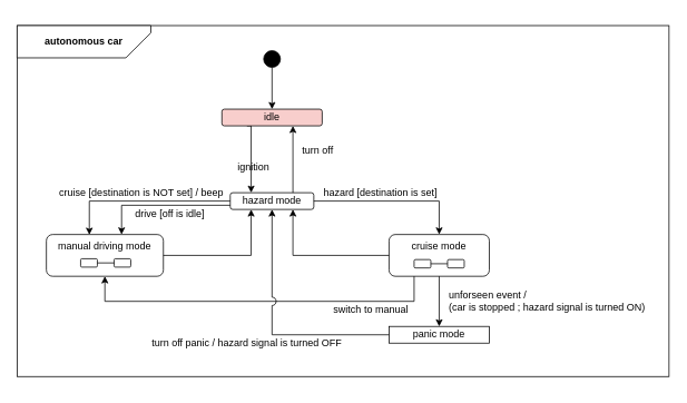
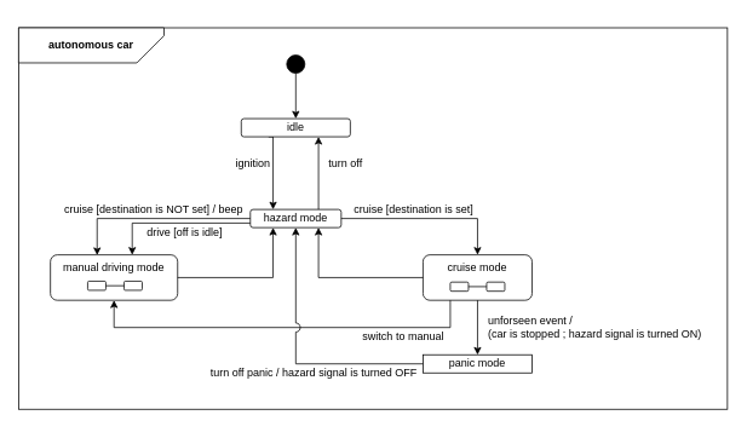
- <mxCell id="9" value="idle" style="rounded=1;whiteSpace=wrap;html=1;fillColor=#f8cecc;" parent="1" vertex="1"><mxGeometry x="265" y="130" width="120" height="20" as="geometry" /></mxCell>
+ <mxCell id="9" value="idle" style="rounded=1;whiteSpace=wrap;html=1;" parent="1" vertex="1"><mxGeometry x="265" y="130" width="120" height="20" as="geometry" /></mxCell>
- <mxCell id="12" value="ignition" style="text;html=1;strokeColor=none;fillColor=none;align=center;verticalAlign=middle;whiteSpace=wrap;rounded=0;" parent="1" vertex="1"><mxGeometry x="283" y="190" width="40" height="20" as="geometry" /></mxCell>
+ <mxCell id="12" value="ignition" style="text;html=1;strokeColor=none;fillColor=none;align=center;verticalAlign=middle;whiteSpace=wrap;rounded=0;" parent="1" vertex="1"><mxGeometry x="258" y="170" width="40" height="20" as="geometry" /></mxCell>
- <mxCell id="25" value="hazard [destination is set]" style="text;html=1;strokeColor=none;fillColor=none;align=center;verticalAlign=middle;whiteSpace=wrap;rounded=0;" parent="1" vertex="1"><mxGeometry x="385" y="220" width="140" height="20" as="geometry" /></mxCell>
+ <mxCell id="25" value="cruise [destination is set]" style="text;html=1;strokeColor=none;fillColor=none;align=center;verticalAlign=middle;whiteSpace=wrap;rounded=0;" parent="1" vertex="1"><mxGeometry x="385" y="220" width="140" height="20" as="geometry" /></mxCell>
- <mxCell id="30" value="turn off panic / hazard signal is turned OFF" style="text;html=1;strokeColor=none;fillColor=none;align=center;verticalAlign=middle;whiteSpace=wrap;rounded=0;" parent="1" vertex="1"><mxGeometry x="175" y="400" width="240" height="20" as="geometry" /></mxCell>
+ <mxCell id="30" value="turn off panic / hazard signal is turned OFF" style="text;html=1;strokeColor=none;fillColor=none;align=center;verticalAlign=middle;whiteSpace=wrap;rounded=0;" parent="1" vertex="1"><mxGeometry x="225" y="400" width="240" height="20" as="geometry" /></mxCell>
